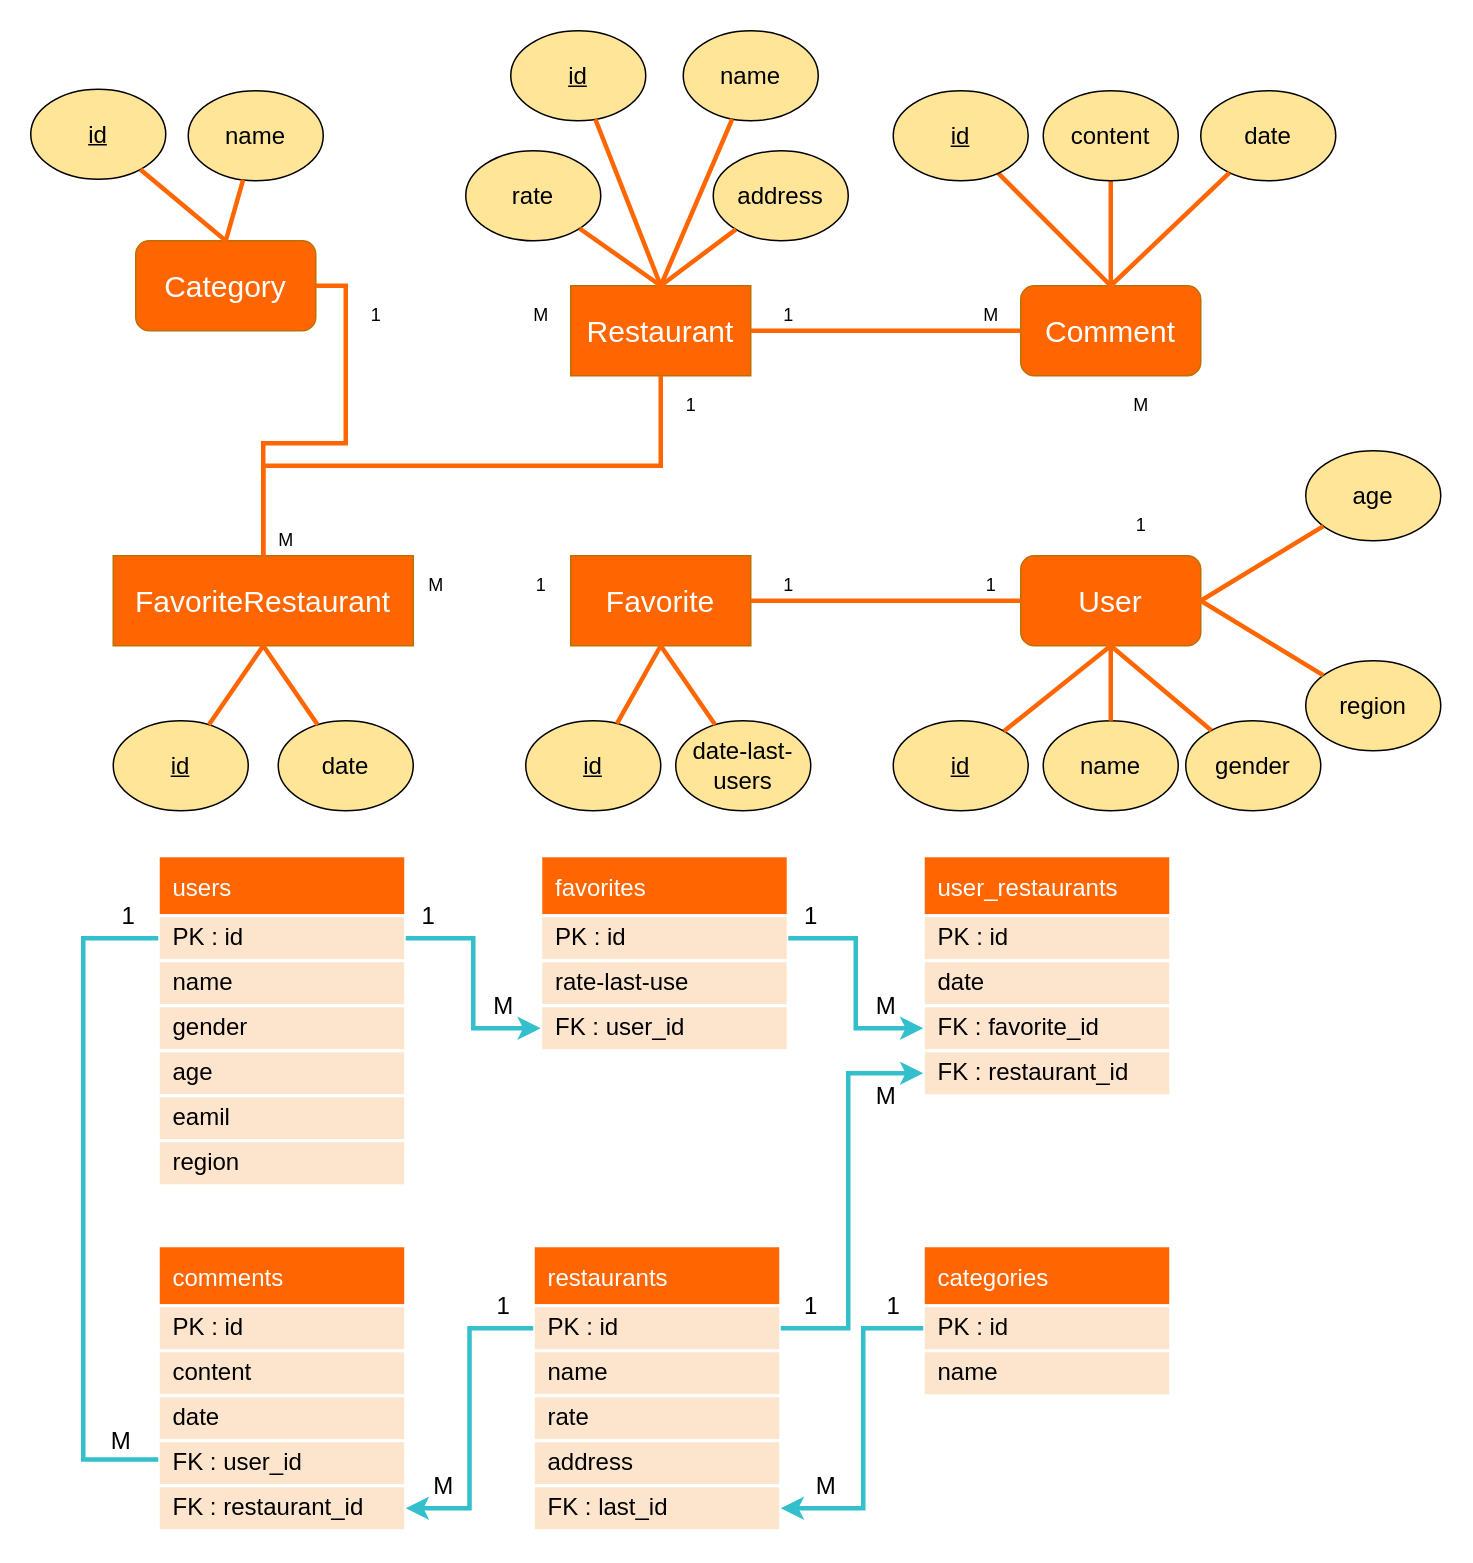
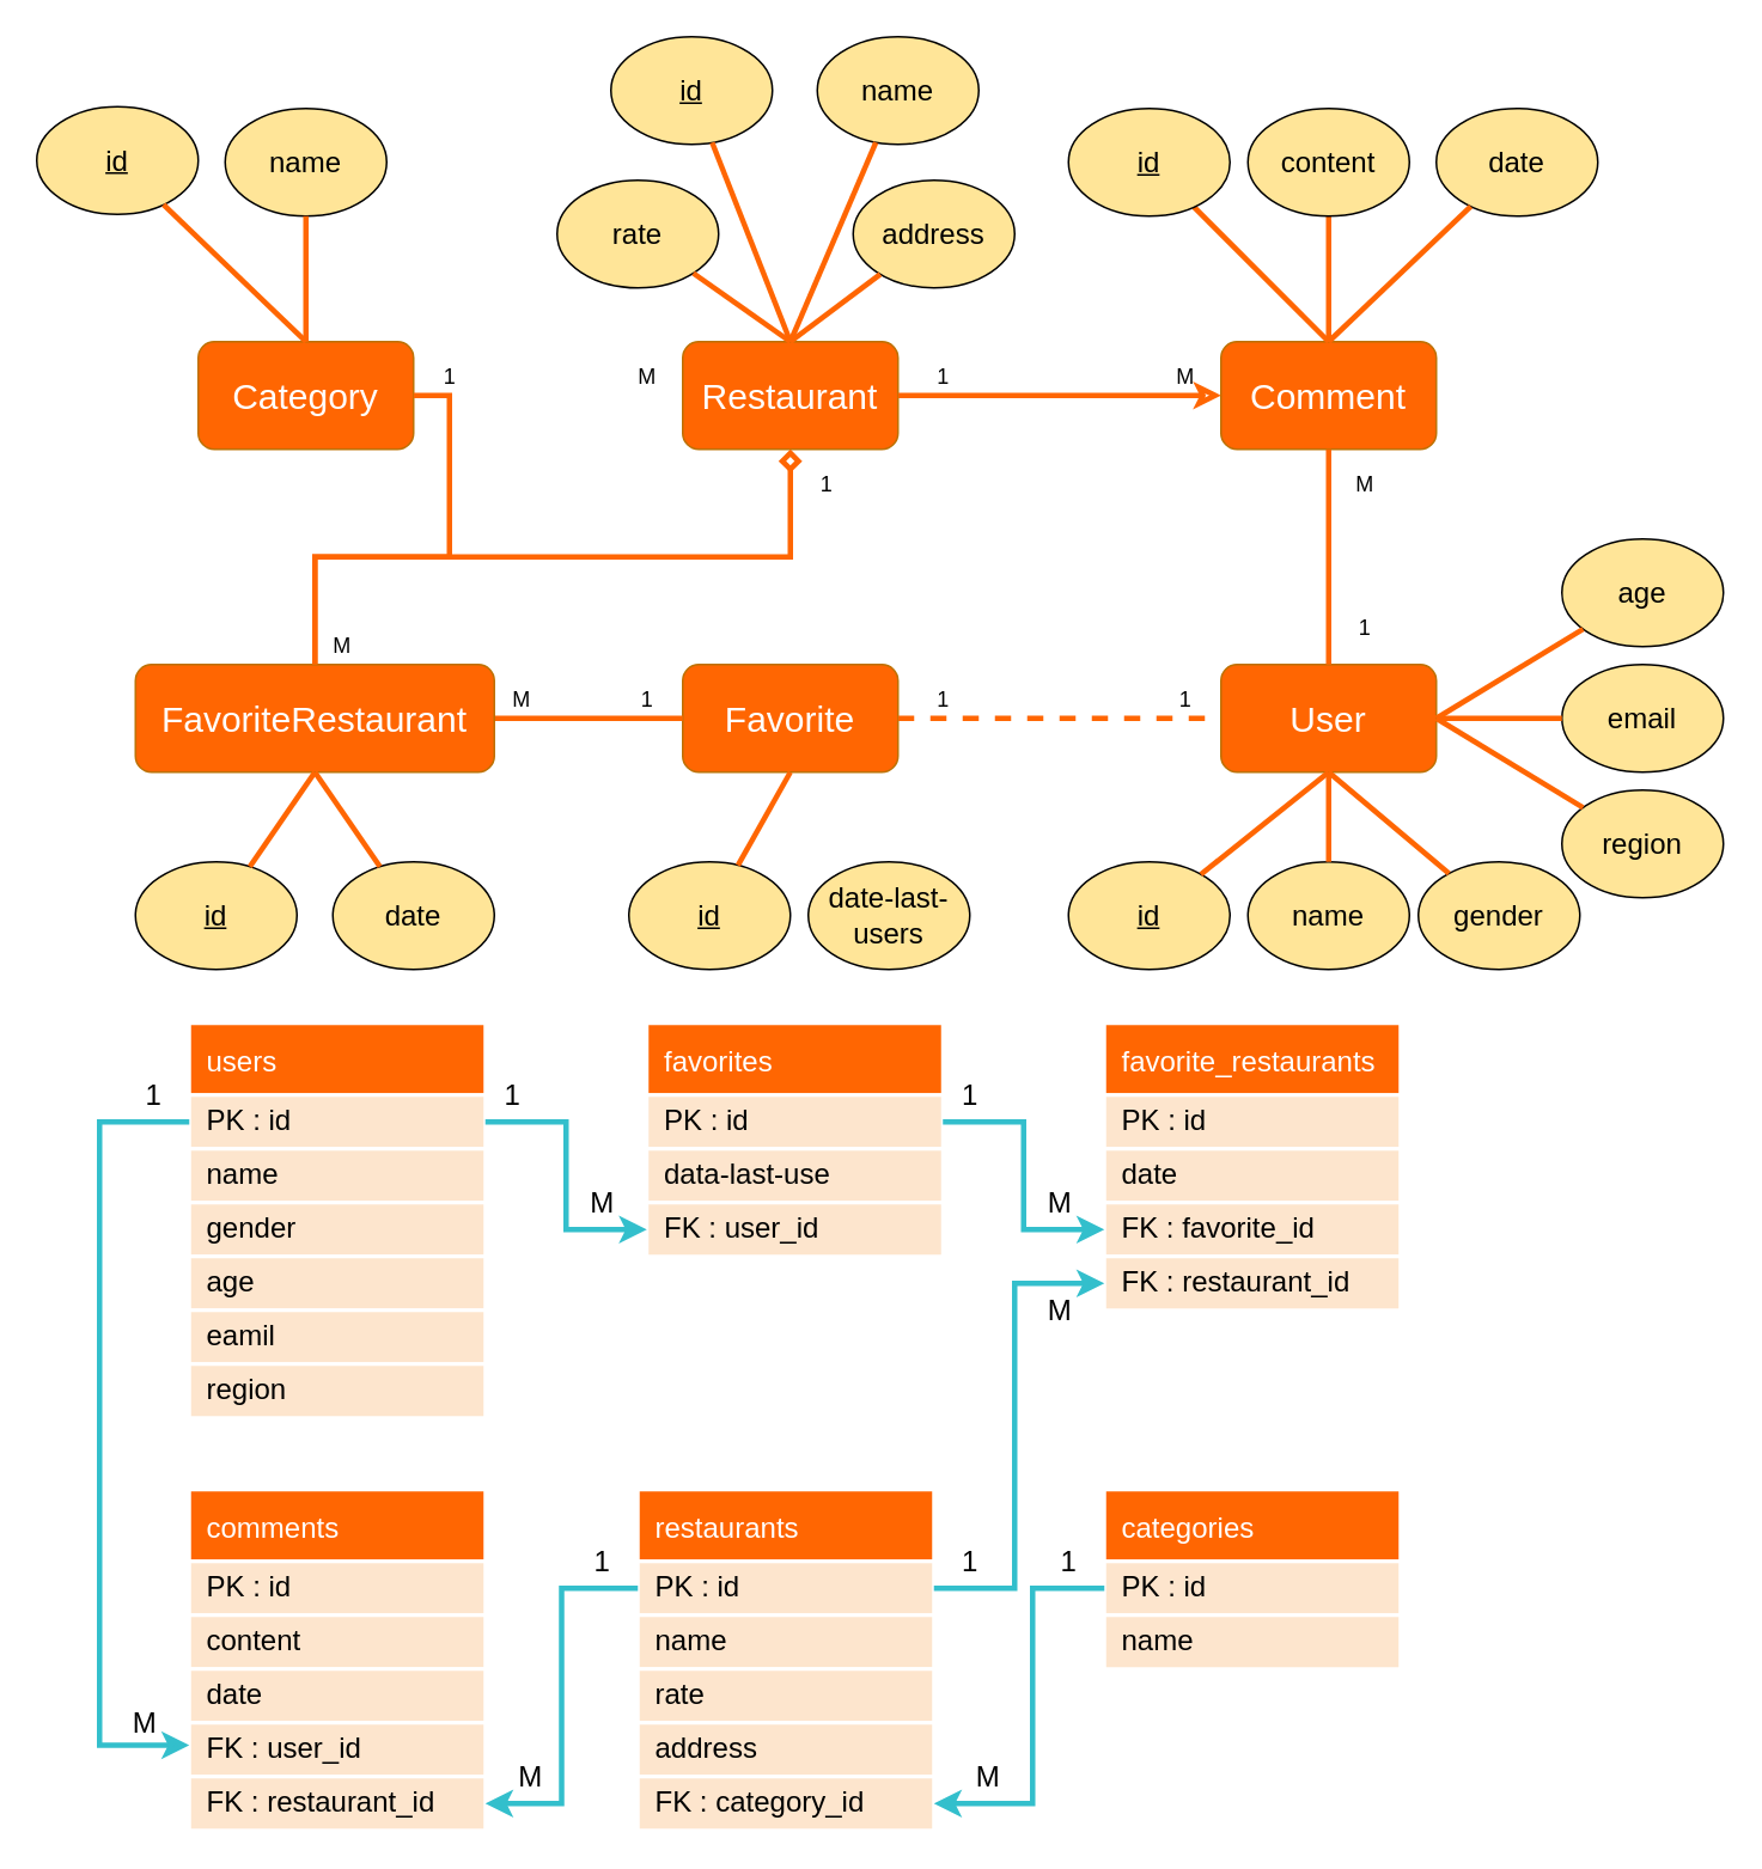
- <mxCell id="32" value="Category" style="rounded=1;whiteSpace=wrap;html=1;fillColor=#FF6602;strokeColor=#BD7000;fontColor=#FFFFFF;fontSize=20;" vertex="1" parent="1"><mxGeometry x="90" y="160" width="120" height="60" as="geometry" /></mxCell>
+ <mxCell id="32" value="Category" style="rounded=1;whiteSpace=wrap;html=1;fillColor=#FF6602;strokeColor=#BD7000;fontColor=#FFFFFF;fontSize=20;" vertex="1" parent="1"><mxGeometry x="110" y="190" width="120" height="60" as="geometry" /></mxCell>
- <mxCell id="33" value="Restaurant" style="whiteSpace=wrap;html=1;fillColor=#FF6602;strokeColor=#BD7000;fontColor=#FFFFFF;fontSize=20;rounded=0;" vertex="1" parent="1"><mxGeometry x="380" y="190" width="120" height="60" as="geometry" /></mxCell>
+ <mxCell id="33" value="Restaurant" style="rounded=1;whiteSpace=wrap;html=1;fillColor=#FF6602;strokeColor=#BD7000;fontColor=#FFFFFF;fontSize=20;" vertex="1" parent="1"><mxGeometry x="380" y="190" width="120" height="60" as="geometry" /></mxCell>
- <mxCell id="46" style="edgeStyle=orthogonalEdgeStyle;rounded=0;orthogonalLoop=1;jettySize=auto;html=1;strokeWidth=3;endArrow=none;endFill=0;strokeColor=#FF6602;exitX=1;exitY=0.5;exitDx=0;exitDy=0;entryX=0;entryY=0.5;entryDx=0;entryDy=0;" edge="1" parent="1" source="33" target="35"><mxGeometry relative="1" as="geometry"><mxPoint x="470" y="300" as="sourcePoint" /><mxPoint x="630" y="240" as="targetPoint" /></mxGeometry></mxCell>
+ <mxCell id="46" style="edgeStyle=orthogonalEdgeStyle;rounded=0;orthogonalLoop=1;jettySize=auto;html=1;strokeWidth=3;endArrow=classic;endFill=0;strokeColor=#FF6602;exitX=1;exitY=0.5;exitDx=0;exitDy=0;entryX=0;entryY=0.5;entryDx=0;entryDy=0;" edge="1" parent="1" source="33" target="35"><mxGeometry relative="1" as="geometry"><mxPoint x="470" y="300" as="sourcePoint" /><mxPoint x="630" y="240" as="targetPoint" /></mxGeometry></mxCell>
- <mxCell id="55" style="edgeStyle=orthogonalEdgeStyle;rounded=0;orthogonalLoop=1;jettySize=auto;html=1;strokeWidth=3;endArrow=none;endFill=0;strokeColor=#FF6602;exitX=0.5;exitY=0;exitDx=0;exitDy=0;entryX=0.5;entryY=1;entryDx=0;entryDy=0;" edge="1" parent="1" source="54" target="33"><mxGeometry relative="1" as="geometry"><mxPoint x="285" y="410" as="sourcePoint" /><mxPoint x="345" y="410" as="targetPoint" /></mxGeometry></mxCell>
+ <mxCell id="55" style="edgeStyle=orthogonalEdgeStyle;rounded=0;orthogonalLoop=1;jettySize=auto;html=1;strokeWidth=3;endArrow=diamond;endFill=0;strokeColor=#FF6602;exitX=0.5;exitY=0;exitDx=0;exitDy=0;entryX=0.5;entryY=1;entryDx=0;entryDy=0;" edge="1" parent="1" source="54" target="33"><mxGeometry relative="1" as="geometry"><mxPoint x="285" y="410" as="sourcePoint" /><mxPoint x="345" y="410" as="targetPoint" /></mxGeometry></mxCell>
+ <mxCell id="47" style="edgeStyle=orthogonalEdgeStyle;rounded=0;orthogonalLoop=1;jettySize=auto;html=1;strokeWidth=3;endArrow=none;endFill=0;strokeColor=#FF6602;exitX=0.5;exitY=1;exitDx=0;exitDy=0;entryX=0.5;entryY=0;entryDx=0;entryDy=0;" edge="1" parent="1" source="35" target="34"><mxGeometry relative="1" as="geometry"><mxPoint x="510" y="340" as="sourcePoint" /><mxPoint x="735" y="340" as="targetPoint" /></mxGeometry></mxCell>
- <mxCell id="54" value="FavoriteRestaurant" style="whiteSpace=wrap;html=1;fillColor=#FF6602;strokeColor=#BD7000;fontColor=#FFFFFF;fontSize=20;rounded=0;" vertex="1" parent="1"><mxGeometry x="75" y="370" width="200" height="60" as="geometry" /></mxCell>
+ <mxCell id="54" value="FavoriteRestaurant" style="rounded=1;whiteSpace=wrap;html=1;fillColor=#FF6602;strokeColor=#BD7000;fontColor=#FFFFFF;fontSize=20;" vertex="1" parent="1"><mxGeometry x="75" y="370" width="200" height="60" as="geometry" /></mxCell>
+ <mxCell id="43" style="edgeStyle=orthogonalEdgeStyle;rounded=0;orthogonalLoop=1;jettySize=auto;html=1;strokeWidth=3;endArrow=none;endFill=0;strokeColor=#FF6602;exitX=1;exitY=0.5;exitDx=0;exitDy=0;entryX=0;entryY=0.5;entryDx=0;entryDy=0;" edge="1" parent="1" source="54" target="36"><mxGeometry relative="1" as="geometry"><mxPoint x="480" y="410" as="sourcePoint" /><mxPoint x="695" y="410" as="targetPoint" /></mxGeometry></mxCell>
- <mxCell id="36" value="Favorite" style="whiteSpace=wrap;html=1;fillColor=#FF6602;strokeColor=#BD7000;fontColor=#FFFFFF;fontSize=20;rounded=0;" vertex="1" parent="1"><mxGeometry x="380" y="370" width="120" height="60" as="geometry" /></mxCell>
+ <mxCell id="36" value="Favorite" style="rounded=1;whiteSpace=wrap;html=1;fillColor=#FF6602;strokeColor=#BD7000;fontColor=#FFFFFF;fontSize=20;" vertex="1" parent="1"><mxGeometry x="380" y="370" width="120" height="60" as="geometry" /></mxCell>
- <mxCell id="40" style="edgeStyle=orthogonalEdgeStyle;rounded=0;orthogonalLoop=1;jettySize=auto;html=1;strokeWidth=3;endArrow=none;endFill=0;strokeColor=#FF6602;exitX=1;exitY=0.5;exitDx=0;exitDy=0;entryX=0;entryY=0.5;entryDx=0;entryDy=0;" edge="1" parent="1" source="36" target="34"><mxGeometry relative="1" as="geometry"><mxPoint x="610" y="330" as="sourcePoint" /><mxPoint x="650" y="380" as="targetPoint" /></mxGeometry></mxCell>
+ <mxCell id="40" style="edgeStyle=orthogonalEdgeStyle;rounded=0;orthogonalLoop=1;jettySize=auto;html=1;strokeWidth=3;endArrow=none;endFill=0;strokeColor=#FF6602;exitX=1;exitY=0.5;exitDx=0;exitDy=0;entryX=0;entryY=0.5;entryDx=0;entryDy=0;dashed=1;" edge="1" parent="1" source="36" target="34"><mxGeometry relative="1" as="geometry"><mxPoint x="610" y="330" as="sourcePoint" /><mxPoint x="650" y="380" as="targetPoint" /></mxGeometry></mxCell>
+ <mxCell id="64" style="edgeStyle=none;rounded=0;orthogonalLoop=1;jettySize=auto;html=1;fontSize=16;fontColor=#FFFFFF;endArrow=none;endFill=0;strokeColor=#FF6602;strokeWidth=3;entryX=1;entryY=0.5;entryDx=0;entryDy=0;" edge="1" parent="1" source="62" target="34"><mxGeometry relative="1" as="geometry"><mxPoint x="830.002" y="268.996" as="sourcePoint" /><mxPoint x="784.49" y="409.67" as="targetPoint" /></mxGeometry></mxCell>
+ <mxCell id="62" value="email" style="ellipse;whiteSpace=wrap;html=1;fillColor=#FFE598;fontSize=16;" vertex="1" parent="1"><mxGeometry x="870" y="370" width="90" height="60" as="geometry" /></mxCell>
- <mxCell id="91" style="edgeStyle=none;rounded=0;orthogonalLoop=1;jettySize=auto;html=1;fontSize=16;fontColor=#FFFFFF;endArrow=none;endFill=0;strokeColor=#FF6602;strokeWidth=3;exitX=0.5;exitY=1;exitDx=0;exitDy=0;" edge="1" parent="1" source="36" target="90"><mxGeometry relative="1" as="geometry"><mxPoint x="195" y="450" as="sourcePoint" /><mxPoint x="195" y="500" as="targetPoint" /></mxGeometry></mxCell>
- <mxCell id="16" value="user_restaurants" style="swimlane;fontStyle=0;childLayout=stackLayout;horizontal=1;startSize=40;horizontalStack=0;resizeParent=1;resizeParentMax=0;resizeLast=0;collapsible=1;marginBottom=0;align=left;fontSize=16;fontColor=#FFFFFF;fillColor=#FF6602;spacing=0;strokeColor=#FFFFFF;strokeWidth=2;spacingLeft=10;" parent="1" vertex="1"><mxGeometry x="615" y="570" width="165" height="160" as="geometry"><mxRectangle x="150" y="220" width="110" height="40" as="alternateBounds" /></mxGeometry></mxCell>
+ <mxCell id="16" value="favorite_restaurants" style="swimlane;fontStyle=0;childLayout=stackLayout;horizontal=1;startSize=40;horizontalStack=0;resizeParent=1;resizeParentMax=0;resizeLast=0;collapsible=1;marginBottom=0;align=left;fontSize=16;fontColor=#FFFFFF;fillColor=#FF6602;spacing=0;strokeColor=#FFFFFF;strokeWidth=2;spacingLeft=10;" parent="1" vertex="1"><mxGeometry x="615" y="570" width="165" height="160" as="geometry"><mxRectangle x="150" y="220" width="110" height="40" as="alternateBounds" /></mxGeometry></mxCell>
- <mxCell id="11" value="rate-last-use" style="text;strokeColor=#FFFFFF;fillColor=#FDE5CD;spacingLeft=10;spacingRight=0;overflow=hidden;rotatable=0;points=[[0,0.5],[1,0.5]];portConstraint=eastwest;fontSize=16;strokeWidth=2;sketch=0;shadow=0;rounded=0;glass=0;spacing=0;" parent="9" vertex="1"><mxGeometry y="70" width="165" height="30" as="geometry" /></mxCell>
+ <mxCell id="11" value="data-last-use" style="text;strokeColor=#FFFFFF;fillColor=#FDE5CD;spacingLeft=10;spacingRight=0;overflow=hidden;rotatable=0;points=[[0,0.5],[1,0.5]];portConstraint=eastwest;fontSize=16;strokeWidth=2;sketch=0;shadow=0;rounded=0;glass=0;spacing=0;" parent="9" vertex="1"><mxGeometry y="70" width="165" height="30" as="geometry" /></mxCell>
- <mxCell id="105" style="edgeStyle=orthogonalEdgeStyle;rounded=0;orthogonalLoop=1;jettySize=auto;html=1;fontSize=16;fontColor=#FFFFFF;strokeWidth=3;strokeColor=#33BFCC;entryX=0;entryY=0.75;entryDx=0;entryDy=0;exitX=0;exitY=0.25;exitDx=0;exitDy=0;endArrow=none;" edge="1" parent="1" source="2" target="95"><mxGeometry relative="1" as="geometry"><mxPoint x="-55" y="749.999" as="sourcePoint" /><mxPoint x="45" y="809.94" as="targetPoint" /><Array as="points"><mxPoint x="55" y="625" /><mxPoint x="55" y="972" /></Array></mxGeometry></mxCell>
+ <mxCell id="105" style="edgeStyle=orthogonalEdgeStyle;rounded=0;orthogonalLoop=1;jettySize=auto;html=1;fontSize=16;fontColor=#FFFFFF;strokeWidth=3;strokeColor=#33BFCC;entryX=0;entryY=0.75;entryDx=0;entryDy=0;exitX=0;exitY=0.25;exitDx=0;exitDy=0;" edge="1" parent="1" source="2" target="95"><mxGeometry relative="1" as="geometry"><mxPoint x="-55" y="749.999" as="sourcePoint" /><mxPoint x="45" y="809.94" as="targetPoint" /><Array as="points"><mxPoint x="55" y="625" /><mxPoint x="55" y="972" /></Array></mxGeometry></mxCell>
- <mxCell id="28" value="FK : last_id" style="text;strokeColor=#FFFFFF;fillColor=#FDE5CD;spacingLeft=10;spacingRight=0;overflow=hidden;rotatable=0;points=[[0,0.5],[1,0.5]];portConstraint=eastwest;fontSize=16;strokeWidth=2;sketch=0;shadow=0;rounded=0;glass=0;spacing=0;" vertex="1" parent="23"><mxGeometry y="160" width="165" height="30" as="geometry" /></mxCell>
+ <mxCell id="28" value="FK : category_id" style="text;strokeColor=#FFFFFF;fillColor=#FDE5CD;spacingLeft=10;spacingRight=0;overflow=hidden;rotatable=0;points=[[0,0.5],[1,0.5]];portConstraint=eastwest;fontSize=16;strokeWidth=2;sketch=0;shadow=0;rounded=0;glass=0;spacing=0;" vertex="1" parent="23"><mxGeometry y="160" width="165" height="30" as="geometry" /></mxCell>
